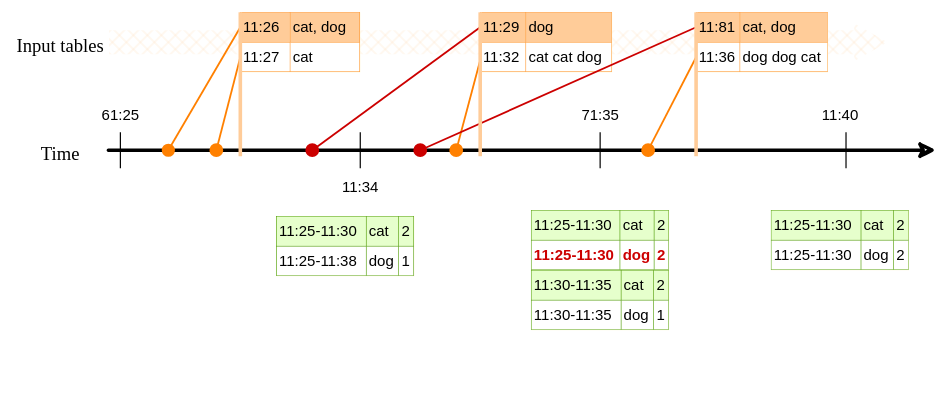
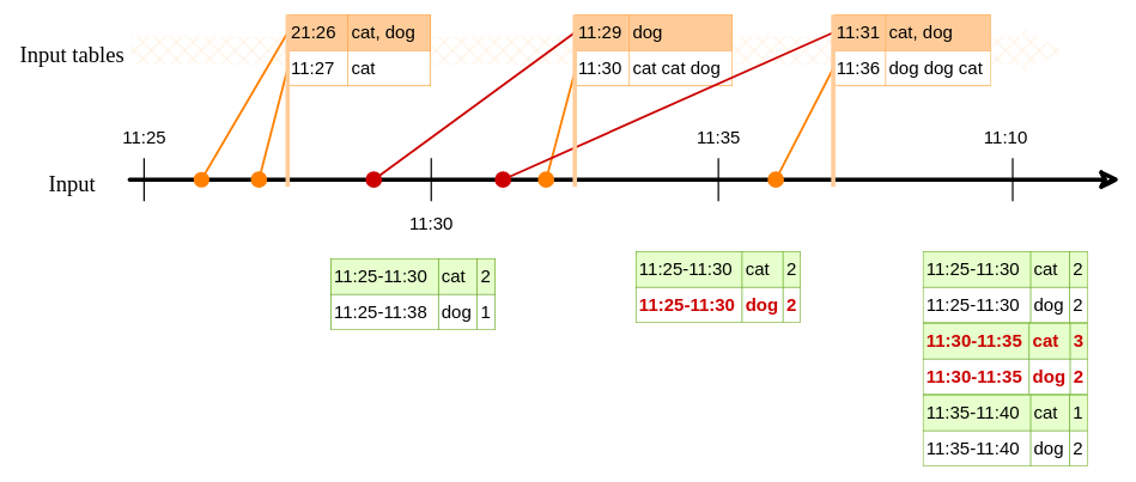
- <mxCell id="4" value="&lt;table width=&quot;100%&quot; cellpadding=&quot;4&quot; style=&quot;width: 100%; height: 100%; background-color: rgb(255, 255, 255); border: 1px solid rgb(255, 153, 51); border-collapse: collapse; font-size: 25px;&quot; border=&quot;1&quot;&gt;&lt;tbody style=&quot;font-size: 25px;&quot;&gt;&lt;tr style=&quot;font-size: 25px;&quot;&gt;&lt;td style=&quot;background-color: rgb(255, 204, 153); font-size: 25px;&quot;&gt;&lt;font style=&quot;font-size: 25px;&quot;&gt;11:26&lt;/font&gt;&lt;/td&gt;&lt;td style=&quot;background-color: rgb(255, 204, 153); font-size: 25px;&quot;&gt;&lt;font style=&quot;font-size: 25px;&quot;&gt;cat, dog&lt;/font&gt;&lt;/td&gt;&lt;/tr&gt;&lt;tr style=&quot;font-size: 25px;&quot;&gt;&lt;td style=&quot;font-size: 25px;&quot;&gt;&lt;font style=&quot;font-size: 25px;&quot;&gt;11:27&lt;/font&gt;&lt;/td&gt;&lt;td style=&quot;font-size: 25px;&quot;&gt;&lt;font style=&quot;font-size: 25px;&quot;&gt;cat&lt;/font&gt;&lt;/td&gt;&lt;/tr&gt;&lt;/tbody&gt;&lt;/table&gt;" style="text;html=1;fillColor=#fff2cc;overflow=fill;rounded=0;fontSize=25;noLabel=0;connectable=1;strokeOpacity=100;arcSize=13;shadow=0;sketch=0;glass=0;" parent="1" vertex="1"><mxGeometry x="400" y="20" width="200" height="100" as="geometry" /></mxCell>
+ <mxCell id="4" value="&lt;table width=&quot;100%&quot; cellpadding=&quot;4&quot; style=&quot;width: 100%; height: 100%; background-color: rgb(255, 255, 255); border: 1px solid rgb(255, 153, 51); border-collapse: collapse; font-size: 25px;&quot; border=&quot;1&quot;&gt;&lt;tbody style=&quot;font-size: 25px;&quot;&gt;&lt;tr style=&quot;font-size: 25px;&quot;&gt;&lt;td style=&quot;background-color: rgb(255, 204, 153); font-size: 25px;&quot;&gt;&lt;font style=&quot;font-size: 25px;&quot;&gt;21:26&lt;/font&gt;&lt;/td&gt;&lt;td style=&quot;background-color: rgb(255, 204, 153); font-size: 25px;&quot;&gt;&lt;font style=&quot;font-size: 25px;&quot;&gt;cat, dog&lt;/font&gt;&lt;/td&gt;&lt;/tr&gt;&lt;tr style=&quot;font-size: 25px;&quot;&gt;&lt;td style=&quot;font-size: 25px;&quot;&gt;&lt;font style=&quot;font-size: 25px;&quot;&gt;11:27&lt;/font&gt;&lt;/td&gt;&lt;td style=&quot;font-size: 25px;&quot;&gt;&lt;font style=&quot;font-size: 25px;&quot;&gt;cat&lt;/font&gt;&lt;/td&gt;&lt;/tr&gt;&lt;/tbody&gt;&lt;/table&gt;" style="text;html=1;fillColor=#fff2cc;overflow=fill;rounded=0;fontSize=25;noLabel=0;connectable=1;strokeOpacity=100;arcSize=13;shadow=0;sketch=0;glass=0;" parent="1" vertex="1"><mxGeometry x="400" y="20" width="200" height="100" as="geometry" /></mxCell>
- <mxCell id="6" value="&lt;table width=&quot;100%&quot; cellpadding=&quot;4&quot; style=&quot;width: 100% ; height: 100% ; background-color: rgb(255 , 255 , 255) ; border: 1px solid rgb(255 , 153 , 51) ; border-collapse: collapse ; font-size: 25px&quot; border=&quot;1&quot;&gt;&lt;tbody style=&quot;font-size: 25px&quot;&gt;&lt;tr style=&quot;font-size: 25px&quot;&gt;&lt;td style=&quot;background-color: rgb(255 , 204 , 153) ; font-size: 25px&quot;&gt;&lt;font style=&quot;font-size: 25px&quot;&gt;11:81&lt;/font&gt;&lt;/td&gt;&lt;td style=&quot;background-color: rgb(255 , 204 , 153) ; font-size: 25px&quot;&gt;&lt;font style=&quot;font-size: 25px&quot;&gt;cat, dog&lt;/font&gt;&lt;/td&gt;&lt;/tr&gt;&lt;tr style=&quot;font-size: 25px&quot;&gt;&lt;td style=&quot;font-size: 25px&quot;&gt;&lt;font style=&quot;font-size: 25px&quot;&gt;11:36&lt;/font&gt;&lt;/td&gt;&lt;td style=&quot;font-size: 25px&quot;&gt;dog dog cat&lt;/td&gt;&lt;/tr&gt;&lt;/tbody&gt;&lt;/table&gt;" style="text;html=1;fillColor=#fff2cc;overflow=fill;rounded=0;fontSize=25;noLabel=0;connectable=1;strokeOpacity=100;arcSize=13;shadow=0;sketch=0;glass=0;" parent="1" vertex="1"><mxGeometry x="1160" y="20" width="220" height="100" as="geometry" /></mxCell>
+ <mxCell id="6" value="&lt;table width=&quot;100%&quot; cellpadding=&quot;4&quot; style=&quot;width: 100% ; height: 100% ; background-color: rgb(255 , 255 , 255) ; border: 1px solid rgb(255 , 153 , 51) ; border-collapse: collapse ; font-size: 25px&quot; border=&quot;1&quot;&gt;&lt;tbody style=&quot;font-size: 25px&quot;&gt;&lt;tr style=&quot;font-size: 25px&quot;&gt;&lt;td style=&quot;background-color: rgb(255 , 204 , 153) ; font-size: 25px&quot;&gt;&lt;font style=&quot;font-size: 25px&quot;&gt;11:31&lt;/font&gt;&lt;/td&gt;&lt;td style=&quot;background-color: rgb(255 , 204 , 153) ; font-size: 25px&quot;&gt;&lt;font style=&quot;font-size: 25px&quot;&gt;cat, dog&lt;/font&gt;&lt;/td&gt;&lt;/tr&gt;&lt;tr style=&quot;font-size: 25px&quot;&gt;&lt;td style=&quot;font-size: 25px&quot;&gt;&lt;font style=&quot;font-size: 25px&quot;&gt;11:36&lt;/font&gt;&lt;/td&gt;&lt;td style=&quot;font-size: 25px&quot;&gt;dog dog cat&lt;/td&gt;&lt;/tr&gt;&lt;/tbody&gt;&lt;/table&gt;" style="text;html=1;fillColor=#fff2cc;overflow=fill;rounded=0;fontSize=25;noLabel=0;connectable=1;strokeOpacity=100;arcSize=13;shadow=0;sketch=0;glass=0;" parent="1" vertex="1"><mxGeometry x="1160" y="20" width="220" height="100" as="geometry" /></mxCell>
- <mxCell id="5" value="&lt;table width=&quot;100%&quot; cellpadding=&quot;4&quot; style=&quot;width: 100% ; height: 100% ; background-color: rgb(255 , 255 , 255) ; border: 1px solid rgb(255 , 153 , 51) ; border-collapse: collapse ; font-size: 25px&quot; border=&quot;1&quot;&gt;&lt;tbody style=&quot;font-size: 25px&quot;&gt;&lt;tr style=&quot;font-size: 25px&quot;&gt;&lt;td style=&quot;background-color: rgb(255 , 204 , 153) ; font-size: 25px&quot;&gt;&lt;font style=&quot;font-size: 25px&quot;&gt;11:29&lt;/font&gt;&lt;/td&gt;&lt;td style=&quot;background-color: rgb(255 , 204 , 153) ; font-size: 25px&quot;&gt;&lt;font style=&quot;font-size: 25px&quot;&gt;dog&lt;/font&gt;&lt;/td&gt;&lt;/tr&gt;&lt;tr style=&quot;font-size: 25px&quot;&gt;&lt;td style=&quot;font-size: 25px&quot;&gt;&lt;font style=&quot;font-size: 25px&quot;&gt;11:32&lt;br&gt;&lt;/font&gt;&lt;/td&gt;&lt;td style=&quot;font-size: 25px&quot;&gt;&lt;font style=&quot;font-size: 25px&quot;&gt;cat cat dog&lt;/font&gt;&lt;/td&gt;&lt;/tr&gt;&lt;/tbody&gt;&lt;/table&gt;" style="text;html=1;fillColor=#fff2cc;overflow=fill;rounded=0;fontSize=25;noLabel=0;connectable=1;strokeOpacity=100;arcSize=13;shadow=0;sketch=0;glass=0;" parent="1" vertex="1"><mxGeometry x="800" y="20" width="220" height="100" as="geometry" /></mxCell>
+ <mxCell id="5" value="&lt;table width=&quot;100%&quot; cellpadding=&quot;4&quot; style=&quot;width: 100% ; height: 100% ; background-color: rgb(255 , 255 , 255) ; border: 1px solid rgb(255 , 153 , 51) ; border-collapse: collapse ; font-size: 25px&quot; border=&quot;1&quot;&gt;&lt;tbody style=&quot;font-size: 25px&quot;&gt;&lt;tr style=&quot;font-size: 25px&quot;&gt;&lt;td style=&quot;background-color: rgb(255 , 204 , 153) ; font-size: 25px&quot;&gt;&lt;font style=&quot;font-size: 25px&quot;&gt;11:29&lt;/font&gt;&lt;/td&gt;&lt;td style=&quot;background-color: rgb(255 , 204 , 153) ; font-size: 25px&quot;&gt;&lt;font style=&quot;font-size: 25px&quot;&gt;dog&lt;/font&gt;&lt;/td&gt;&lt;/tr&gt;&lt;tr style=&quot;font-size: 25px&quot;&gt;&lt;td style=&quot;font-size: 25px&quot;&gt;&lt;font style=&quot;font-size: 25px&quot;&gt;11:30&lt;br&gt;&lt;/font&gt;&lt;/td&gt;&lt;td style=&quot;font-size: 25px&quot;&gt;&lt;font style=&quot;font-size: 25px&quot;&gt;cat cat dog&lt;/font&gt;&lt;/td&gt;&lt;/tr&gt;&lt;/tbody&gt;&lt;/table&gt;" style="text;html=1;fillColor=#fff2cc;overflow=fill;rounded=0;fontSize=25;noLabel=0;connectable=1;strokeOpacity=100;arcSize=13;shadow=0;sketch=0;glass=0;" parent="1" vertex="1"><mxGeometry x="800" y="20" width="220" height="100" as="geometry" /></mxCell>
- <mxCell id="10" value="61:25" style="text;html=1;align=center;verticalAlign=middle;resizable=0;points=[];autosize=1;fontSize=25;" parent="1" vertex="1"><mxGeometry x="160" y="170" width="80" height="40" as="geometry" /></mxCell>
+ <mxCell id="10" value="11:25" style="text;html=1;align=center;verticalAlign=middle;resizable=0;points=[];autosize=1;fontSize=25;" parent="1" vertex="1"><mxGeometry x="160" y="170" width="80" height="40" as="geometry" /></mxCell>
- <mxCell id="12" value="71:35" style="text;html=1;align=center;verticalAlign=middle;resizable=0;points=[];autosize=1;fontSize=25;" parent="1" vertex="1"><mxGeometry x="960" y="170" width="80" height="40" as="geometry" /></mxCell>
+ <mxCell id="12" value="11:35" style="text;html=1;align=center;verticalAlign=middle;resizable=0;points=[];autosize=1;fontSize=25;" parent="1" vertex="1"><mxGeometry x="960" y="170" width="80" height="40" as="geometry" /></mxCell>
- <mxCell id="14" value="11:40" style="text;html=1;align=center;verticalAlign=middle;resizable=0;points=[];autosize=1;fontSize=25;" parent="1" vertex="1"><mxGeometry x="1360" y="170" width="80" height="40" as="geometry" /></mxCell>
+ <mxCell id="14" value="11:10" style="text;html=1;align=center;verticalAlign=middle;resizable=0;points=[];autosize=1;fontSize=25;" parent="1" vertex="1"><mxGeometry x="1360" y="170" width="80" height="40" as="geometry" /></mxCell>
- <mxCell id="27" value="&lt;font face=&quot;Architects Daughter&quot; style=&quot;font-size: 31px&quot;&gt;Time&lt;/font&gt;" style="text;html=1;strokeColor=none;fillColor=none;align=center;verticalAlign=middle;whiteSpace=wrap;rounded=0;shadow=0;glass=0;sketch=0;fontSize=25;" parent="1" vertex="1"><mxGeometry x="20" y="220" width="160" height="70" as="geometry" /></mxCell>
+ <mxCell id="27" value="&lt;font face=&quot;Architects Daughter&quot; style=&quot;font-size: 31px&quot;&gt;Input&lt;/font&gt;" style="text;html=1;strokeColor=none;fillColor=none;align=center;verticalAlign=middle;whiteSpace=wrap;rounded=0;shadow=0;glass=0;sketch=0;fontSize=25;" parent="1" vertex="1"><mxGeometry x="20" y="220" width="160" height="70" as="geometry" /></mxCell>
- <mxCell id="11" value="11:34" style="text;html=1;align=center;verticalAlign=middle;resizable=0;points=[];autosize=1;fontSize=25;" parent="1" vertex="1"><mxGeometry x="560" y="290" width="80" height="40" as="geometry" /></mxCell>
+ <mxCell id="11" value="11:30" style="text;html=1;align=center;verticalAlign=middle;resizable=0;points=[];autosize=1;fontSize=25;" parent="1" vertex="1"><mxGeometry x="560" y="290" width="80" height="40" as="geometry" /></mxCell>
- <mxCell id="23" value="&lt;table width=&quot;100%&quot; cellpadding=&quot;4&quot; style=&quot;width: 100% ; height: 100% ; background-color: rgb(230 , 255 , 204) ; border: 1px solid rgb(77 , 153 , 0) ; border-collapse: collapse ; font-size: 25px&quot; border=&quot;1&quot;&gt;&lt;tbody style=&quot;font-size: 25px&quot;&gt;&lt;tr style=&quot;font-size: 25px&quot;&gt;&lt;td style=&quot;font-size: 25px&quot;&gt;&lt;font style=&quot;font-size: 25px&quot;&gt;11:30-11:35&lt;/font&gt;&lt;/td&gt;&lt;td style=&quot;font-size: 25px&quot;&gt;&lt;font style=&quot;font-size: 25px&quot;&gt;cat&lt;/font&gt;&lt;/td&gt;&lt;td&gt;2&lt;/td&gt;&lt;/tr&gt;&lt;tr style=&quot;font-size: 25px&quot;&gt;&lt;td style=&quot;font-size: 25px ; background-color: rgb(255 , 255 , 255)&quot;&gt;&lt;span&gt;11:30-11:35&lt;/span&gt;&lt;br&gt;&lt;/td&gt;&lt;td style=&quot;font-size: 25px ; background-color: rgb(255 , 255 , 255)&quot;&gt;dog&lt;/td&gt;&lt;td style=&quot;background-color: rgb(255 , 255 , 255)&quot;&gt;1&lt;/td&gt;&lt;/tr&gt;&lt;/tbody&gt;&lt;/table&gt;" style="text;html=1;fillColor=#fff2cc;overflow=fill;rounded=0;fontSize=25;noLabel=0;connectable=1;strokeOpacity=100;arcSize=13;shadow=0;sketch=0;glass=0;" parent="1" vertex="1"><mxGeometry x="885" y="450" width="230" height="100" as="geometry" /></mxCell>
+ <mxCell id="25" value="&lt;table width=&quot;100%&quot; cellpadding=&quot;4&quot; style=&quot;width: 100% ; height: 100% ; background-color: rgb(230 , 255 , 204) ; border: 1px solid rgb(77 , 153 , 0) ; border-collapse: collapse ; font-size: 25px&quot; border=&quot;1&quot;&gt;&lt;tbody style=&quot;font-size: 25px&quot;&gt;&lt;tr style=&quot;font-size: 25px&quot;&gt;&lt;td style=&quot;font-size: 25px&quot;&gt;&lt;font style=&quot;font-size: 25px&quot; color=&quot;#cc0000&quot;&gt;&lt;b&gt;11:30-11:35&lt;/b&gt;&lt;/font&gt;&lt;/td&gt;&lt;td style=&quot;font-size: 25px&quot;&gt;&lt;font style=&quot;font-size: 25px&quot; color=&quot;#cc0000&quot;&gt;&lt;b&gt;cat&lt;/b&gt;&lt;/font&gt;&lt;/td&gt;&lt;td&gt;&lt;font color=&quot;#cc0000&quot;&gt;&lt;b&gt;3&lt;/b&gt;&lt;/font&gt;&lt;/td&gt;&lt;/tr&gt;&lt;tr style=&quot;font-size: 25px&quot;&gt;&lt;td style=&quot;font-size: 25px ; background-color: rgb(255 , 255 , 255)&quot;&gt;&lt;font color=&quot;#cc0000&quot;&gt;&lt;b&gt;&lt;span&gt;11:30-11:35&lt;/span&gt;&lt;br&gt;&lt;/b&gt;&lt;/font&gt;&lt;/td&gt;&lt;td style=&quot;font-size: 25px ; background-color: rgb(255 , 255 , 255)&quot;&gt;&lt;font color=&quot;#cc0000&quot;&gt;&lt;b&gt;dog&lt;/b&gt;&lt;/font&gt;&lt;/td&gt;&lt;td style=&quot;background-color: rgb(255 , 255 , 255)&quot;&gt;&lt;font color=&quot;#cc0000&quot;&gt;&lt;b&gt;2&lt;/b&gt;&lt;/font&gt;&lt;/td&gt;&lt;/tr&gt;&lt;/tbody&gt;&lt;/table&gt;" style="text;html=1;fillColor=#fff2cc;overflow=fill;rounded=0;fontSize=25;noLabel=0;connectable=1;strokeOpacity=100;arcSize=13;shadow=0;sketch=0;glass=0;" parent="1" vertex="1"><mxGeometry x="1285" y="450" width="230" height="100" as="geometry" /></mxCell>
+ <mxCell id="26" value="&lt;table width=&quot;100%&quot; cellpadding=&quot;4&quot; style=&quot;width: 100% ; height: 100% ; background-color: rgb(230 , 255 , 204) ; border: 1px solid rgb(77 , 153 , 0) ; border-collapse: collapse ; font-size: 25px&quot; border=&quot;1&quot;&gt;&lt;tbody style=&quot;font-size: 25px&quot;&gt;&lt;tr style=&quot;font-size: 25px&quot;&gt;&lt;td style=&quot;font-size: 25px&quot;&gt;&lt;font style=&quot;font-size: 25px&quot;&gt;11:35-11:40&lt;/font&gt;&lt;/td&gt;&lt;td style=&quot;font-size: 25px&quot;&gt;&lt;font style=&quot;font-size: 25px&quot;&gt;cat&lt;/font&gt;&lt;/td&gt;&lt;td&gt;1&lt;/td&gt;&lt;/tr&gt;&lt;tr style=&quot;font-size: 25px&quot;&gt;&lt;td style=&quot;font-size: 25px ; background-color: rgb(255 , 255 , 255)&quot;&gt;&lt;span&gt;11:35-11:40&lt;/span&gt;&lt;br&gt;&lt;/td&gt;&lt;td style=&quot;font-size: 25px ; background-color: rgb(255 , 255 , 255)&quot;&gt;dog&lt;/td&gt;&lt;td style=&quot;background-color: rgb(255 , 255 , 255)&quot;&gt;2&lt;/td&gt;&lt;/tr&gt;&lt;/tbody&gt;&lt;/table&gt;" style="text;html=1;fillColor=#fff2cc;overflow=fill;rounded=0;fontSize=25;noLabel=0;connectable=1;strokeOpacity=100;arcSize=13;shadow=0;sketch=0;glass=0;" parent="1" vertex="1"><mxGeometry x="1285" y="550" width="230" height="100" as="geometry" /></mxCell>
